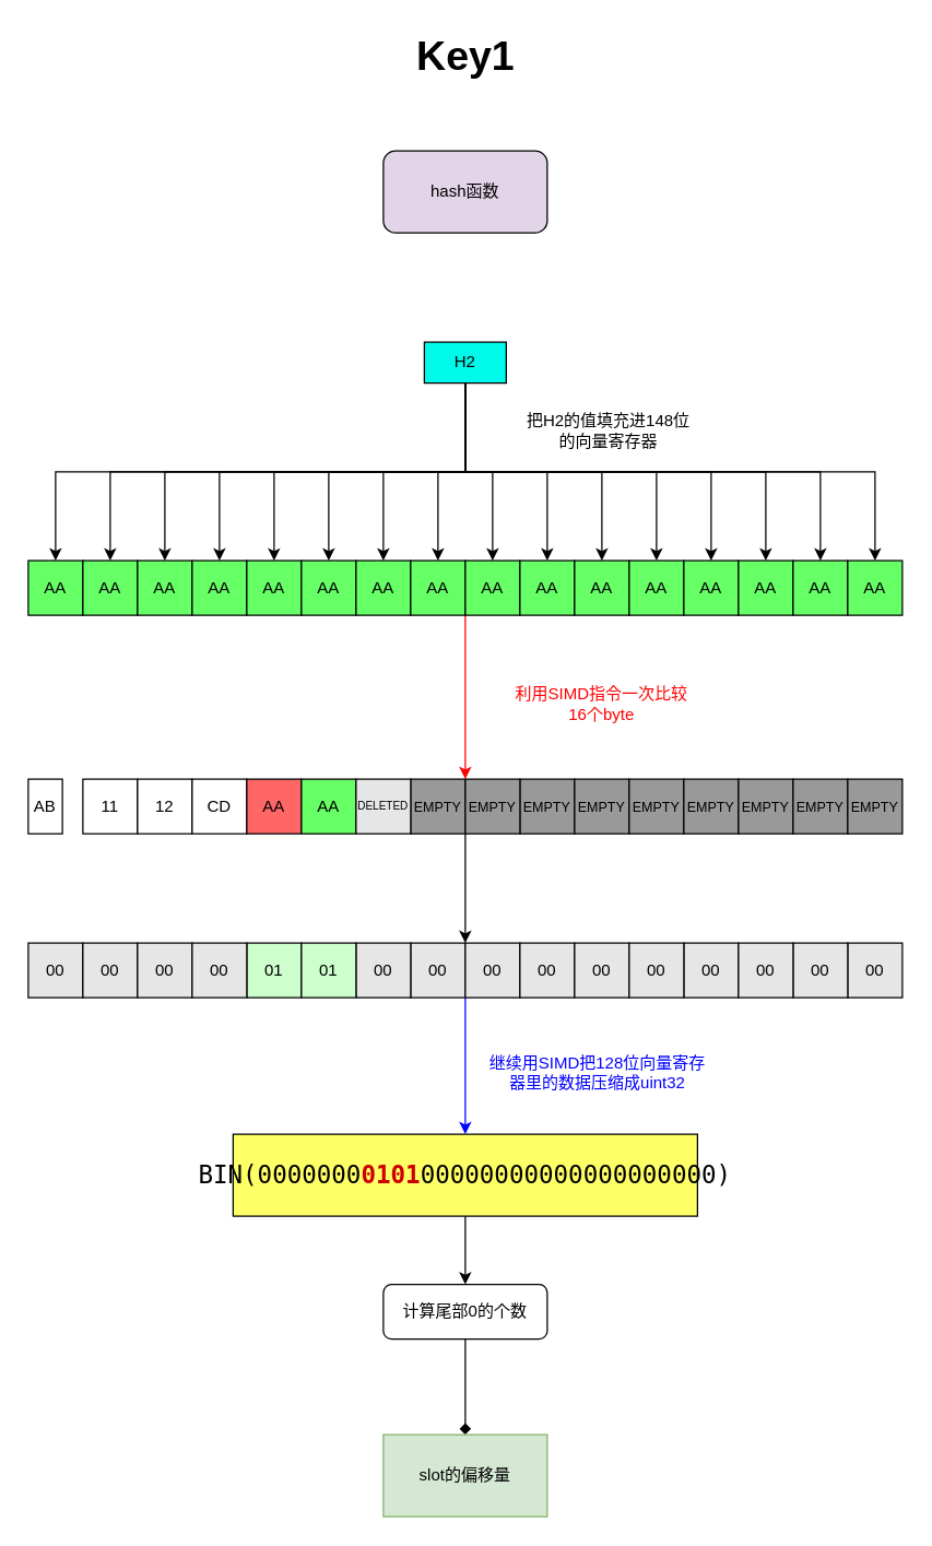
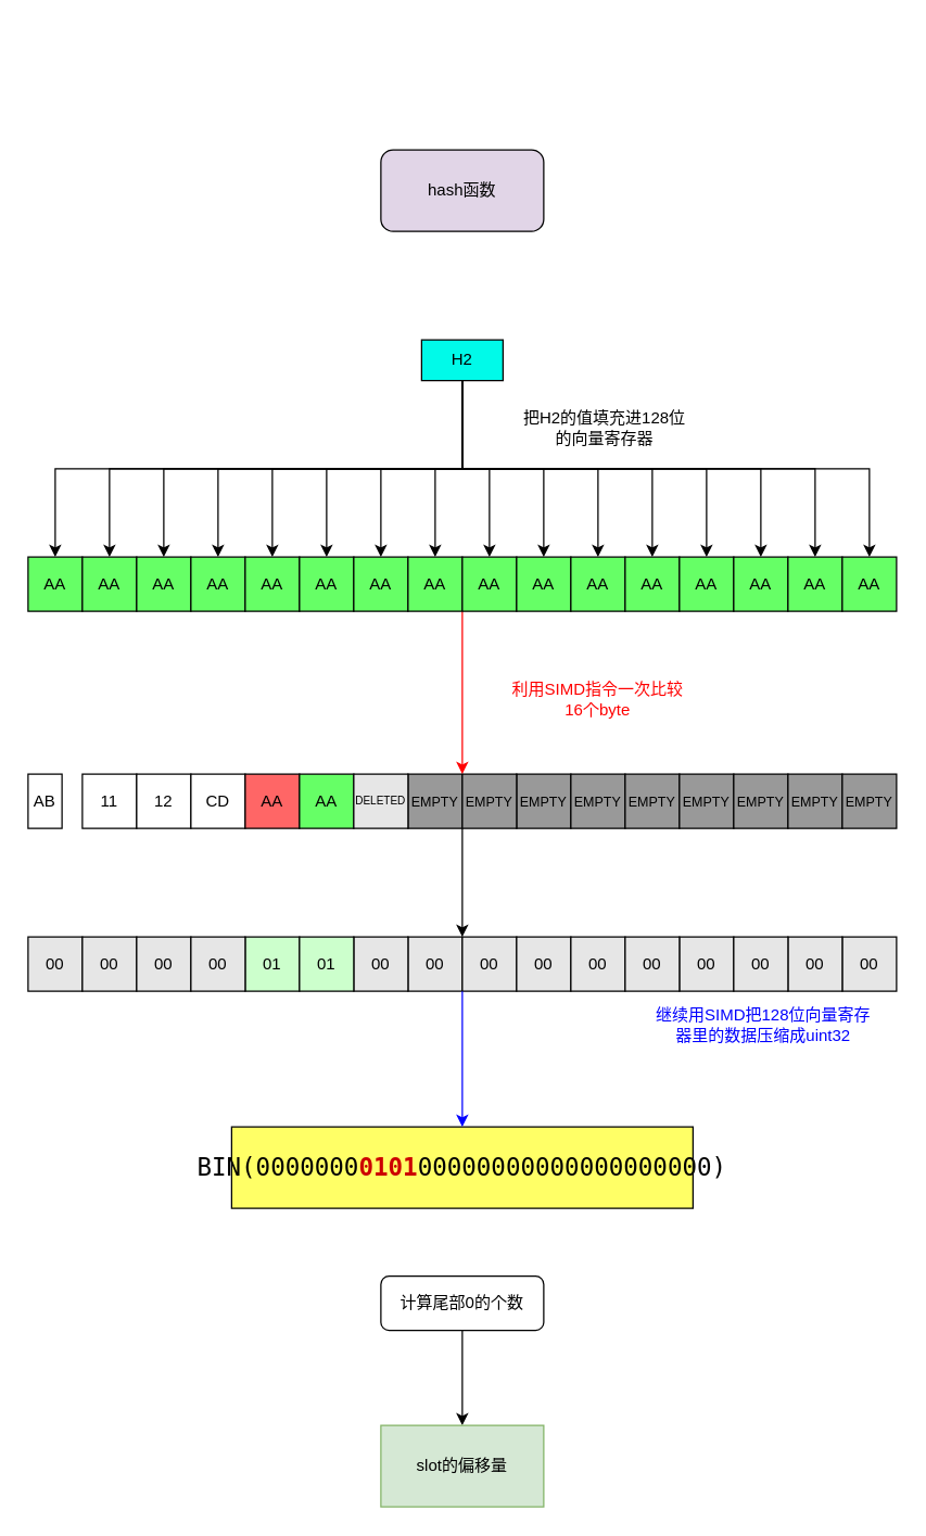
- <mxCell id="10" value="&lt;font style=&quot;font-size: 30px;&quot;&gt;Key1&lt;/font&gt;" style="text;strokeColor=none;fillColor=none;html=1;fontSize=24;fontStyle=1;verticalAlign=middle;align=center;" parent="1" vertex="1"><mxGeometry x="290" y="20" width="100" height="40" as="geometry" /></mxCell>
- <mxCell id="55" value="把H2的值填充进148位的向量寄存器" style="text;html=1;strokeColor=none;fillColor=none;align=center;verticalAlign=middle;whiteSpace=wrap;rounded=0;" parent="1" vertex="1"><mxGeometry x="380" y="300" width="130" height="30" as="geometry" /></mxCell>
+ <mxCell id="55" value="把H2的值填充进128位的向量寄存器" style="text;html=1;strokeColor=none;fillColor=none;align=center;verticalAlign=middle;whiteSpace=wrap;rounded=0;" parent="1" vertex="1"><mxGeometry x="380" y="300" width="130" height="30" as="geometry" /></mxCell>
- <mxCell id="76" value="继续用SIMD把128位向量寄存器里的数据压缩成uint32" style="text;html=1;strokeColor=none;fillColor=none;align=center;verticalAlign=middle;whiteSpace=wrap;rounded=0;fontColor=#0000FF;" parent="1" vertex="1"><mxGeometry x="354" y="770" width="166" height="30" as="geometry" /></mxCell>
+ <mxCell id="76" value="继续用SIMD把128位向量寄存器里的数据压缩成uint32" style="text;html=1;strokeColor=none;fillColor=none;align=center;verticalAlign=middle;whiteSpace=wrap;rounded=0;fontColor=#0000FF;" parent="1" vertex="1"><mxGeometry x="479" y="740" width="166" height="30" as="geometry" /></mxCell>
- <mxCell id="73" style="edgeStyle=orthogonalEdgeStyle;rounded=0;orthogonalLoop=1;jettySize=auto;html=1;exitX=0.5;exitY=1;exitDx=0;exitDy=0;entryX=0.5;entryY=0;entryDx=0;entryDy=0;" parent="1" source="74" target="78" edge="1"><mxGeometry relative="1" as="geometry" /></mxCell>
- <mxCell id="77" style="edgeStyle=orthogonalEdgeStyle;rounded=0;orthogonalLoop=1;jettySize=auto;html=1;exitX=0.5;exitY=1;exitDx=0;exitDy=0;endArrow=diamond;" parent="1" source="78" target="79" edge="1"><mxGeometry relative="1" as="geometry" /></mxCell>
+ <mxCell id="77" style="edgeStyle=orthogonalEdgeStyle;rounded=0;orthogonalLoop=1;jettySize=auto;html=1;exitX=0.5;exitY=1;exitDx=0;exitDy=0;" parent="1" source="78" target="79" edge="1"><mxGeometry relative="1" as="geometry" /></mxCell>
